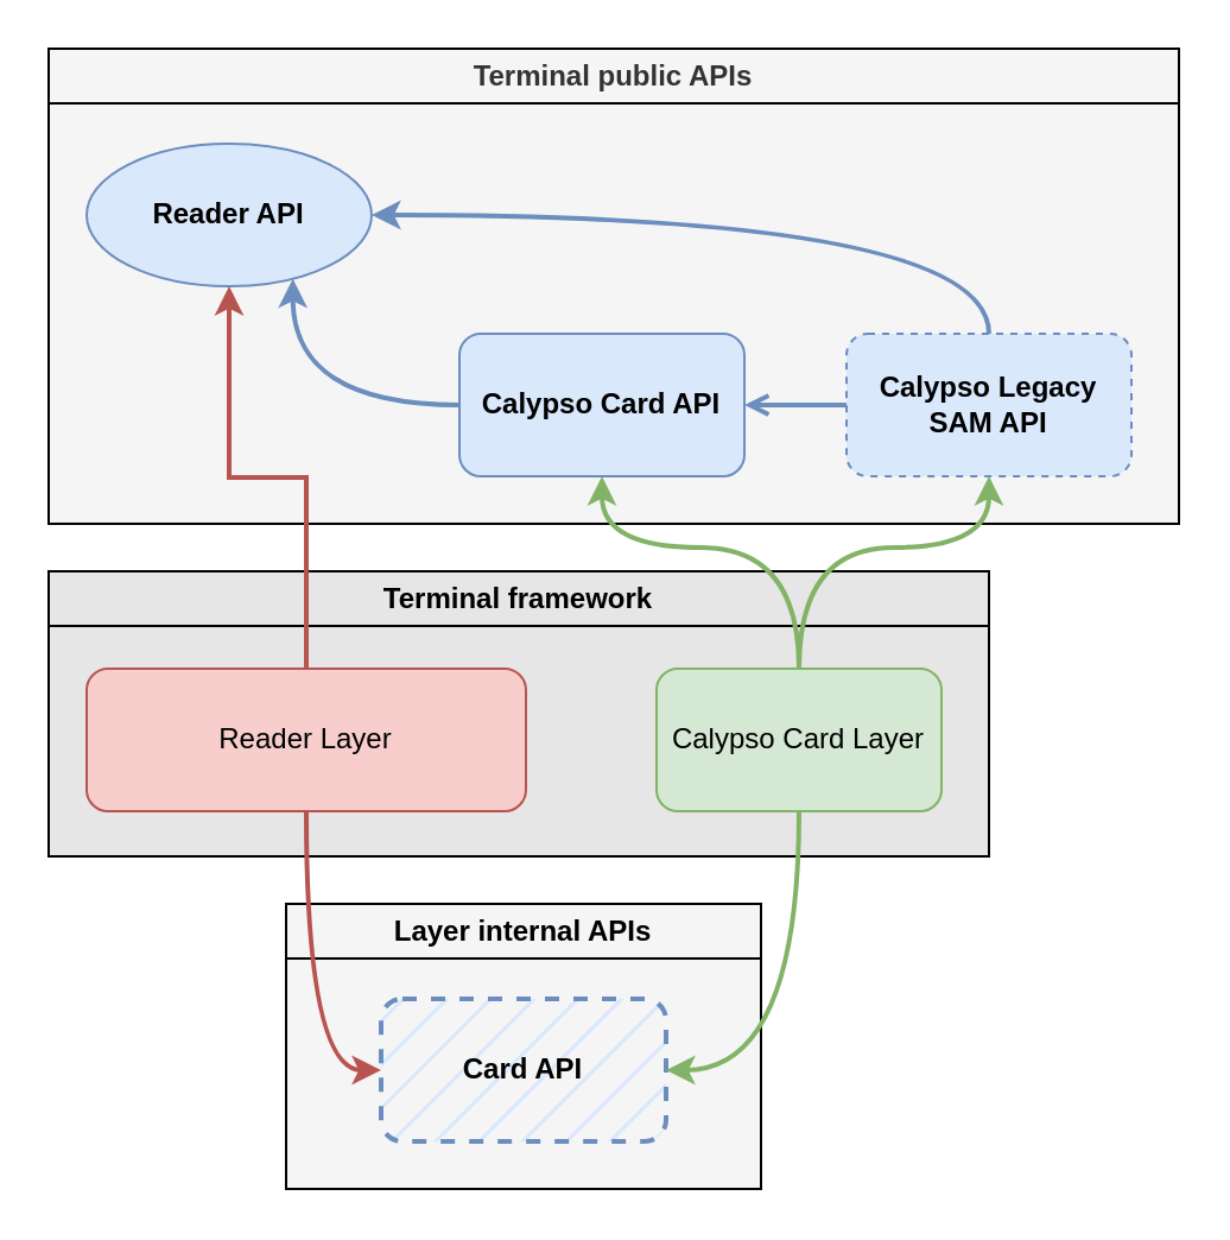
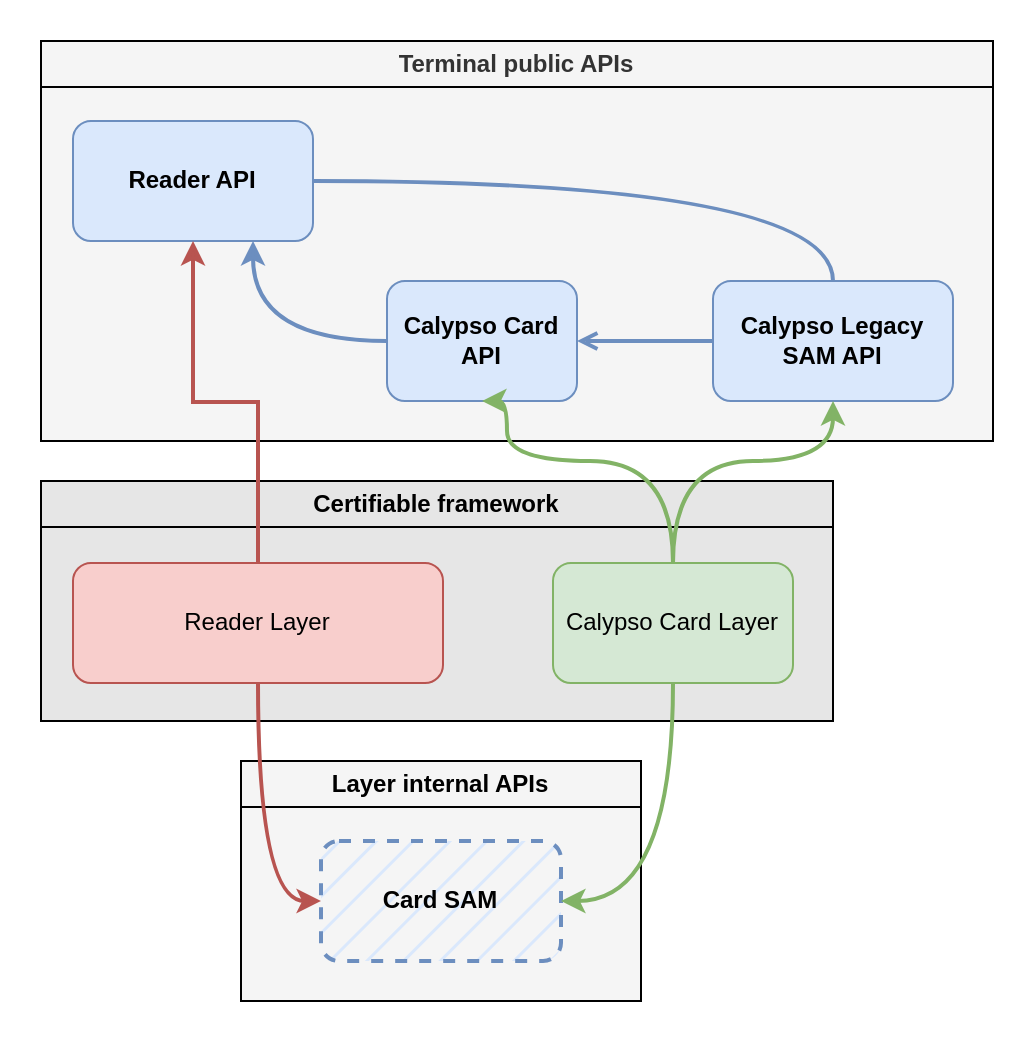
- <mxCell id="3" value="Reader API" style="ellipse;whiteSpace=wrap;html=1;fillColor=#dae8fc;strokeColor=#6c8ebf;fontStyle=1;" parent="2" vertex="1"><mxGeometry x="16" y="40" width="120" height="60" as="geometry" /></mxCell>
+ <mxCell id="3" value="Reader API" style="rounded=1;whiteSpace=wrap;html=1;fillColor=#dae8fc;strokeColor=#6c8ebf;fontStyle=1" parent="2" vertex="1"><mxGeometry x="16" y="40" width="120" height="60" as="geometry" /></mxCell>
- <mxCell id="5" style="edgeStyle=orthogonalEdgeStyle;orthogonalLoop=1;jettySize=auto;html=1;entryX=1;entryY=0.5;entryDx=0;entryDy=0;exitX=0.5;exitY=0;exitDx=0;exitDy=0;curved=1;fillColor=#dae8fc;strokeColor=#6c8ebf;strokeWidth=2;" parent="2" source="6" target="3" edge="1"><mxGeometry relative="1" as="geometry" /></mxCell>
+ <mxCell id="5" style="edgeStyle=orthogonalEdgeStyle;orthogonalLoop=1;jettySize=auto;html=1;entryX=1;entryY=0.5;entryDx=0;entryDy=0;exitX=0.5;exitY=0;exitDx=0;exitDy=0;curved=1;fillColor=#dae8fc;strokeColor=#6c8ebf;strokeWidth=2;endArrow=none;" parent="2" source="6" target="3" edge="1"><mxGeometry relative="1" as="geometry" /></mxCell>
- <mxCell id="8" value="Calypso Card API" style="rounded=1;whiteSpace=wrap;html=1;fillColor=#dae8fc;strokeColor=#6c8ebf;fontStyle=1" parent="2" vertex="1"><mxGeometry x="173" y="120" width="120" height="60" as="geometry" /></mxCell>
+ <mxCell id="8" value="Calypso Card API" style="rounded=1;whiteSpace=wrap;html=1;fillColor=#dae8fc;strokeColor=#6c8ebf;fontStyle=1" parent="2" vertex="1"><mxGeometry x="173" y="120" width="95" height="60" as="geometry" /></mxCell>
- <mxCell id="6" value="Calypso Legacy SAM API" style="rounded=1;whiteSpace=wrap;html=1;fillColor=#dae8fc;strokeColor=#6c8ebf;fontStyle=1;dashed=1;" parent="2" vertex="1"><mxGeometry x="336" y="120" width="120" height="60" as="geometry" /></mxCell>
+ <mxCell id="6" value="Calypso Legacy SAM API" style="rounded=1;whiteSpace=wrap;html=1;fillColor=#dae8fc;strokeColor=#6c8ebf;fontStyle=1" parent="2" vertex="1"><mxGeometry x="336" y="120" width="120" height="60" as="geometry" /></mxCell>
- <mxCell id="11" value="Terminal framework" style="swimlane;whiteSpace=wrap;html=1;fillColor=#E6E6E6;swimlaneFillColor=#E6E6E6;" parent="1" vertex="1"><mxGeometry x="20" y="240" width="396" height="120" as="geometry" /></mxCell>
+ <mxCell id="11" value="Certifiable framework" style="swimlane;whiteSpace=wrap;html=1;fillColor=#E6E6E6;swimlaneFillColor=#E6E6E6;" parent="1" vertex="1"><mxGeometry x="20" y="240" width="396" height="120" as="geometry" /></mxCell>
- <mxCell id="10" value="Card API" style="rounded=1;whiteSpace=wrap;html=1;fillColor=#dae8fc;strokeColor=#6c8ebf;fontStyle=1;dashed=1;strokeWidth=2;fillStyle=hatch;" parent="9" vertex="1"><mxGeometry x="40" y="40" width="120" height="60" as="geometry" /></mxCell>
+ <mxCell id="10" value="Card SAM" style="rounded=1;whiteSpace=wrap;html=1;fillColor=#dae8fc;strokeColor=#6c8ebf;fontStyle=1;dashed=1;strokeWidth=2;fillStyle=hatch;" parent="9" vertex="1"><mxGeometry x="40" y="40" width="120" height="60" as="geometry" /></mxCell>
